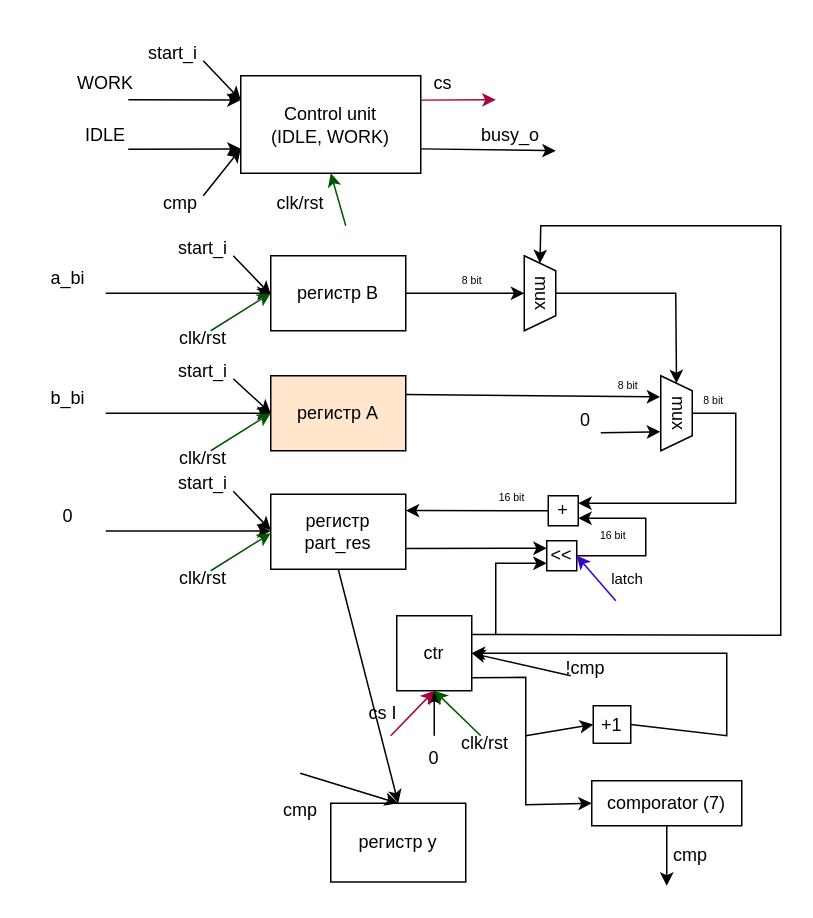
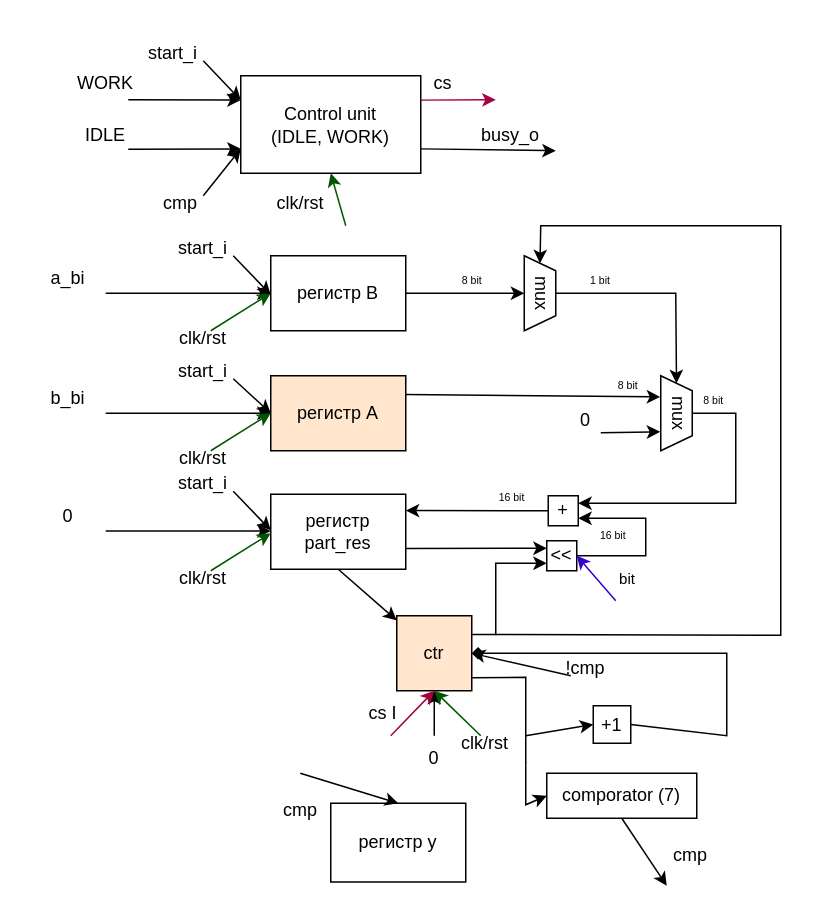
+ <mxCell id="37" value="&lt;font style=&quot;font-size: 7px;&quot;&gt;1 bit&lt;/font&gt;" style="text;html=1;whiteSpace=wrap;strokeColor=none;fillColor=none;align=center;verticalAlign=middle;rounded=0;" vertex="1" parent="1"><mxGeometry x="380" y="170" width="40" height="30" as="geometry" /></mxCell>
- <mxCell id="52" value="&lt;font style=&quot;font-size: 10px;&quot;&gt;latch&lt;/font&gt;" style="text;html=1;whiteSpace=wrap;strokeColor=none;fillColor=none;align=center;verticalAlign=middle;rounded=0;fontColor=light-dark(#000000, #efc0ff);" vertex="1" parent="1"><mxGeometry x="400" y="370" width="36" height="30" as="geometry" /></mxCell>
+ <mxCell id="52" value="&lt;font style=&quot;font-size: 10px;&quot;&gt;bit&lt;/font&gt;" style="text;html=1;whiteSpace=wrap;strokeColor=none;fillColor=none;align=center;verticalAlign=middle;rounded=0;fontColor=light-dark(#000000, #efc0ff);" vertex="1" parent="1"><mxGeometry x="400" y="370" width="36" height="30" as="geometry" /></mxCell>
- <mxCell id="5" value="ctr" style="rounded=0;whiteSpace=wrap;html=1;" vertex="1" parent="1"><mxGeometry x="264" y="410" width="50" height="50" as="geometry" /></mxCell>
+ <mxCell id="5" value="ctr" style="rounded=0;whiteSpace=wrap;html=1;fillColor=#ffe6cc;" vertex="1" parent="1"><mxGeometry x="264" y="410" width="50" height="50" as="geometry" /></mxCell>
- <mxCell id="44" value="" style="endArrow=classic;html=1;rounded=0;entryX=1;entryY=0.5;entryDx=0;entryDy=0;exitX=1;exitY=0.5;exitDx=0;exitDy=0;" edge="1" parent="1" source="31" target="5"><mxGeometry width="50" height="50" relative="1" as="geometry"><mxPoint x="485" y="455" as="sourcePoint" /><mxPoint x="460" y="440" as="targetPoint" /><Array as="points"><mxPoint x="484" y="490" /><mxPoint x="484" y="435" /></Array></mxGeometry></mxCell>
+ <mxCell id="44" value="" style="endArrow=diamond;html=1;rounded=0;entryX=1;entryY=0.5;entryDx=0;entryDy=0;exitX=1;exitY=0.5;exitDx=0;exitDy=0;" edge="1" parent="1" source="31" target="5"><mxGeometry width="50" height="50" relative="1" as="geometry"><mxPoint x="485" y="455" as="sourcePoint" /><mxPoint x="460" y="440" as="targetPoint" /><Array as="points"><mxPoint x="484" y="490" /><mxPoint x="484" y="435" /></Array></mxGeometry></mxCell>
- <mxCell id="71" value="" style="endArrow=classic;html=1;rounded=0;exitX=0.5;exitY=1;exitDx=0;exitDy=0;entryX=0.5;entryY=0;entryDx=0;entryDy=0;" edge="1" parent="1" source="9" target="8"><mxGeometry width="50" height="50" relative="1" as="geometry"><mxPoint x="160" y="510" as="sourcePoint" /><mxPoint x="210" y="460" as="targetPoint" /></mxGeometry></mxCell>
+ <mxCell id="71" value="" style="endArrow=classic;html=1;rounded=0;exitX=0.5;exitY=1;exitDx=0;exitDy=0;" edge="1" parent="1" source="9" target="5"><mxGeometry width="50" height="50" relative="1" as="geometry"><mxPoint x="160" y="510" as="sourcePoint" /><mxPoint x="210" y="460" as="targetPoint" /></mxGeometry></mxCell>
- <mxCell id="7" value="comporator (7)" style="rounded=0;whiteSpace=wrap;html=1;" vertex="1" parent="1"><mxGeometry x="394" y="520" width="100" height="30" as="geometry" /></mxCell>
+ <mxCell id="7" value="comporator (7)" style="rounded=0;whiteSpace=wrap;html=1;" vertex="1" parent="1"><mxGeometry x="364" y="515" width="100" height="30" as="geometry" /></mxCell>
